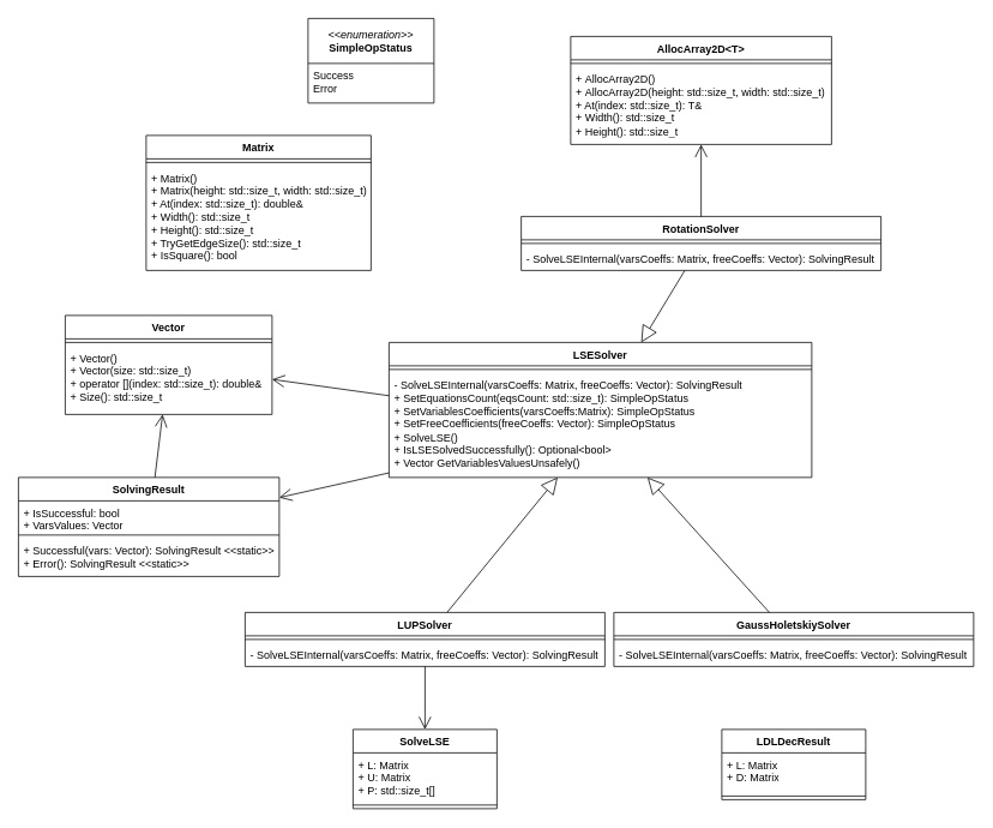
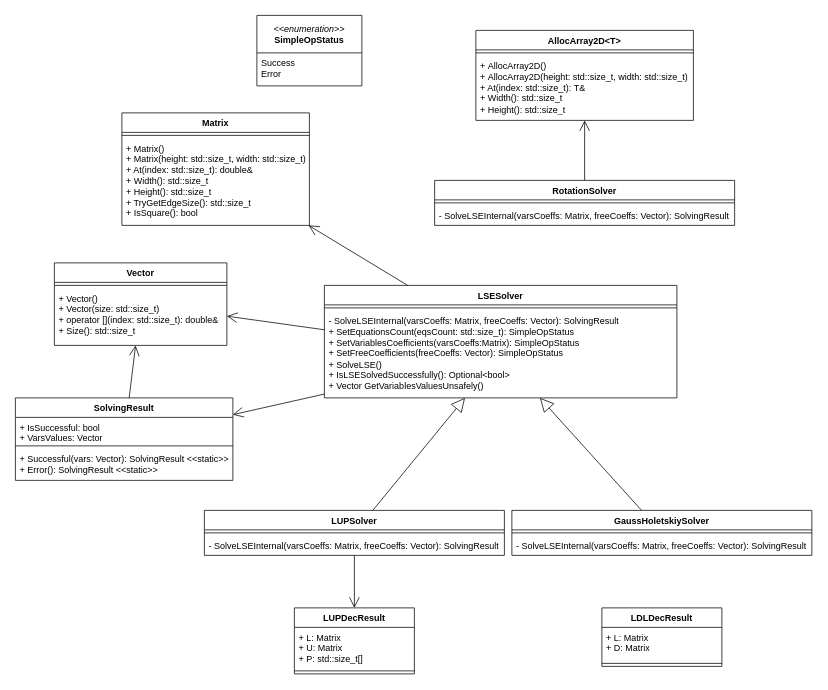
- <mxCell id="37" value="" style="endArrow=block;endSize=16;endFill=0;html=1;rounded=0;" parent="1" source="26" target="17" edge="1"><mxGeometry width="160" relative="1" as="geometry"><mxPoint x="519" y="610" as="sourcePoint" /><mxPoint x="605" y="540" as="targetPoint" /></mxGeometry></mxCell>
+ <mxCell id="42" value="" style="endArrow=open;endFill=1;endSize=12;html=1;rounded=0;" parent="1" source="17" target="9" edge="1"><mxGeometry width="160" relative="1" as="geometry"><mxPoint x="282" y="360" as="sourcePoint" /><mxPoint x="442" y="360" as="targetPoint" /></mxGeometry></mxCell>
- <mxCell id="29" value="SolveLSE" style="swimlane;fontStyle=1;align=center;verticalAlign=top;childLayout=stackLayout;horizontal=1;startSize=26;horizontalStack=0;resizeParent=1;resizeParentMax=0;resizeLast=0;collapsible=1;marginBottom=0;whiteSpace=wrap;html=1;" parent="1" vertex="1"><mxGeometry x="392" y="810" width="160" height="88" as="geometry" /></mxCell>
+ <mxCell id="29" value="LUPDecResult" style="swimlane;fontStyle=1;align=center;verticalAlign=top;childLayout=stackLayout;horizontal=1;startSize=26;horizontalStack=0;resizeParent=1;resizeParentMax=0;resizeLast=0;collapsible=1;marginBottom=0;whiteSpace=wrap;html=1;" parent="1" vertex="1"><mxGeometry x="392" y="810" width="160" height="88" as="geometry" /></mxCell>
